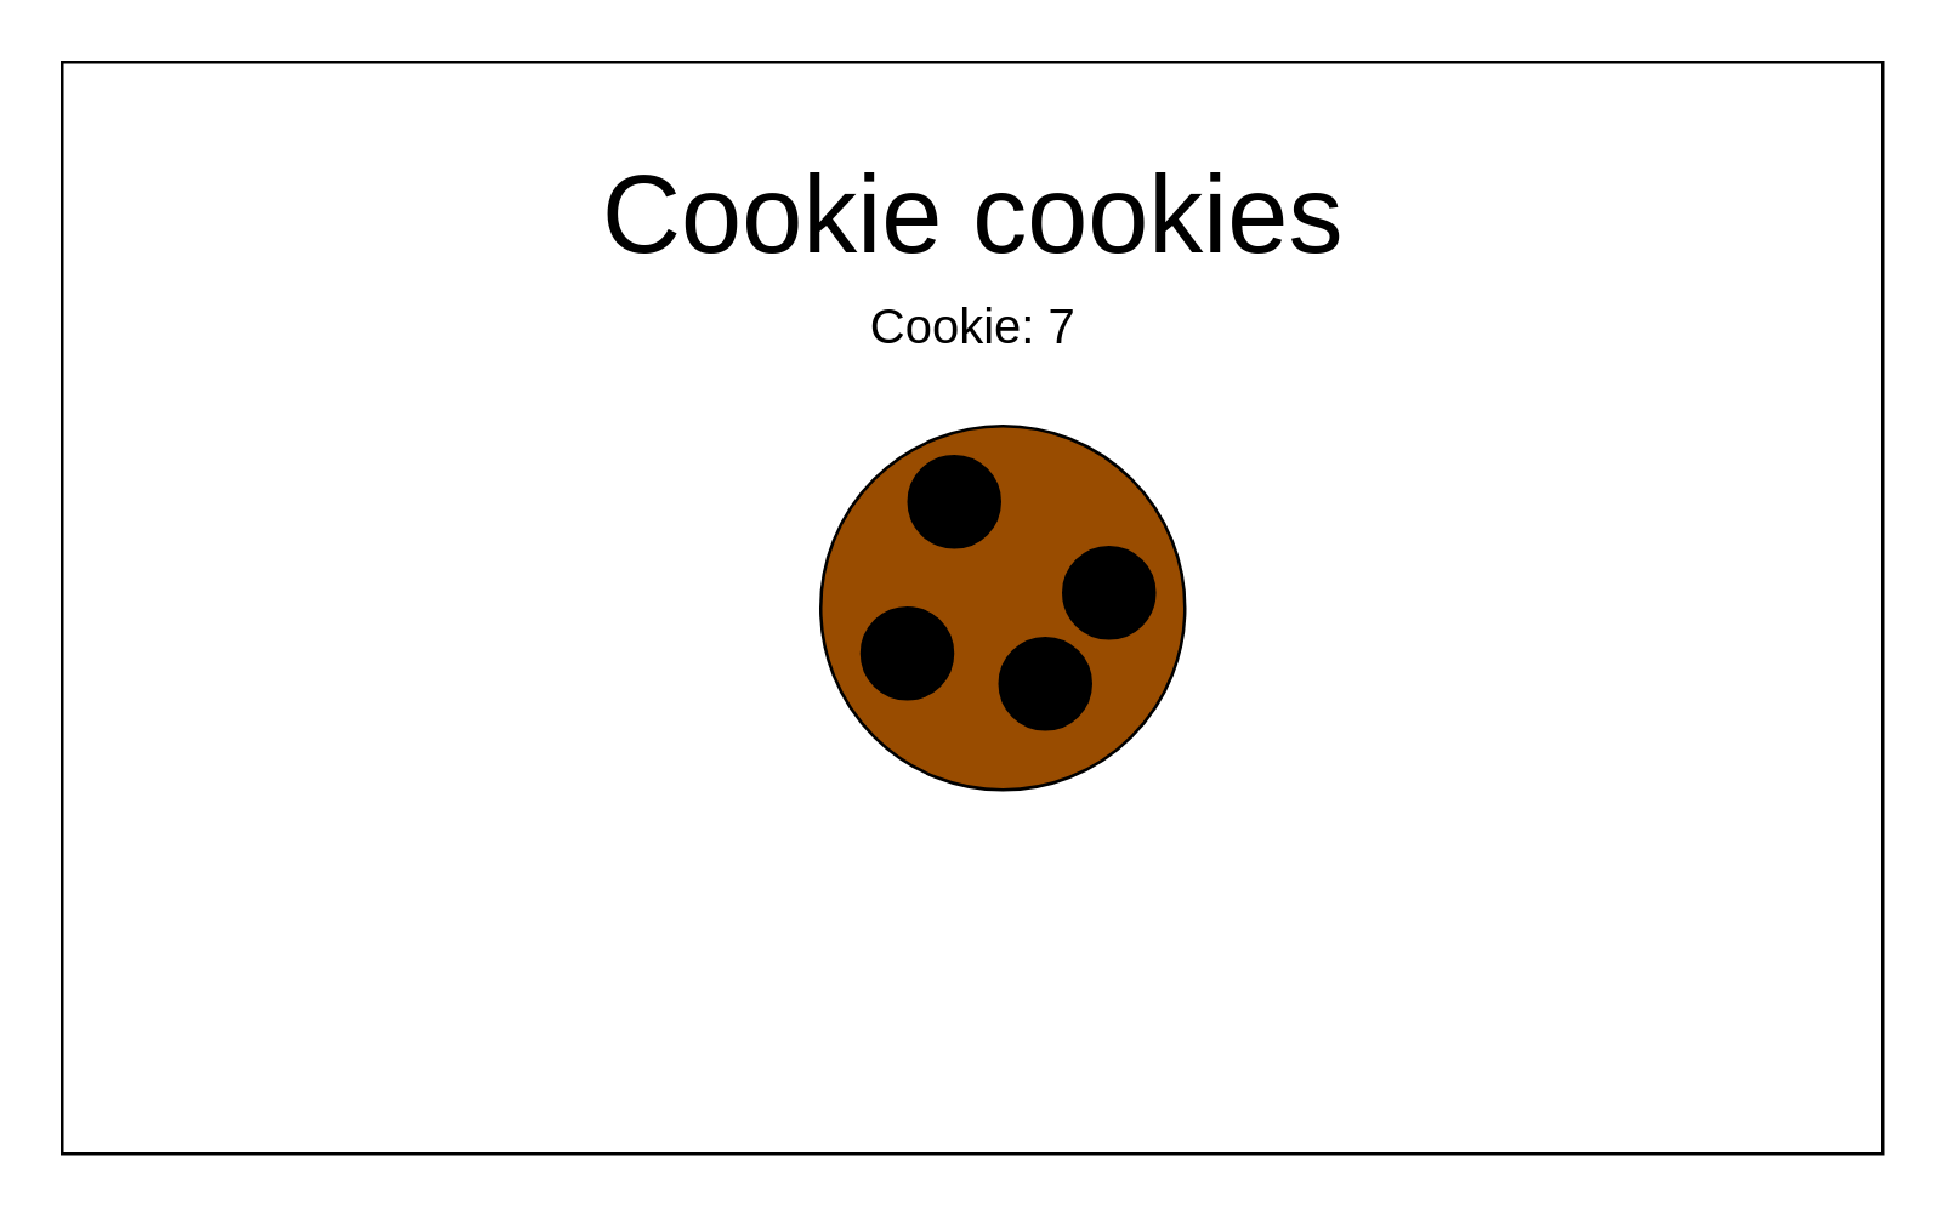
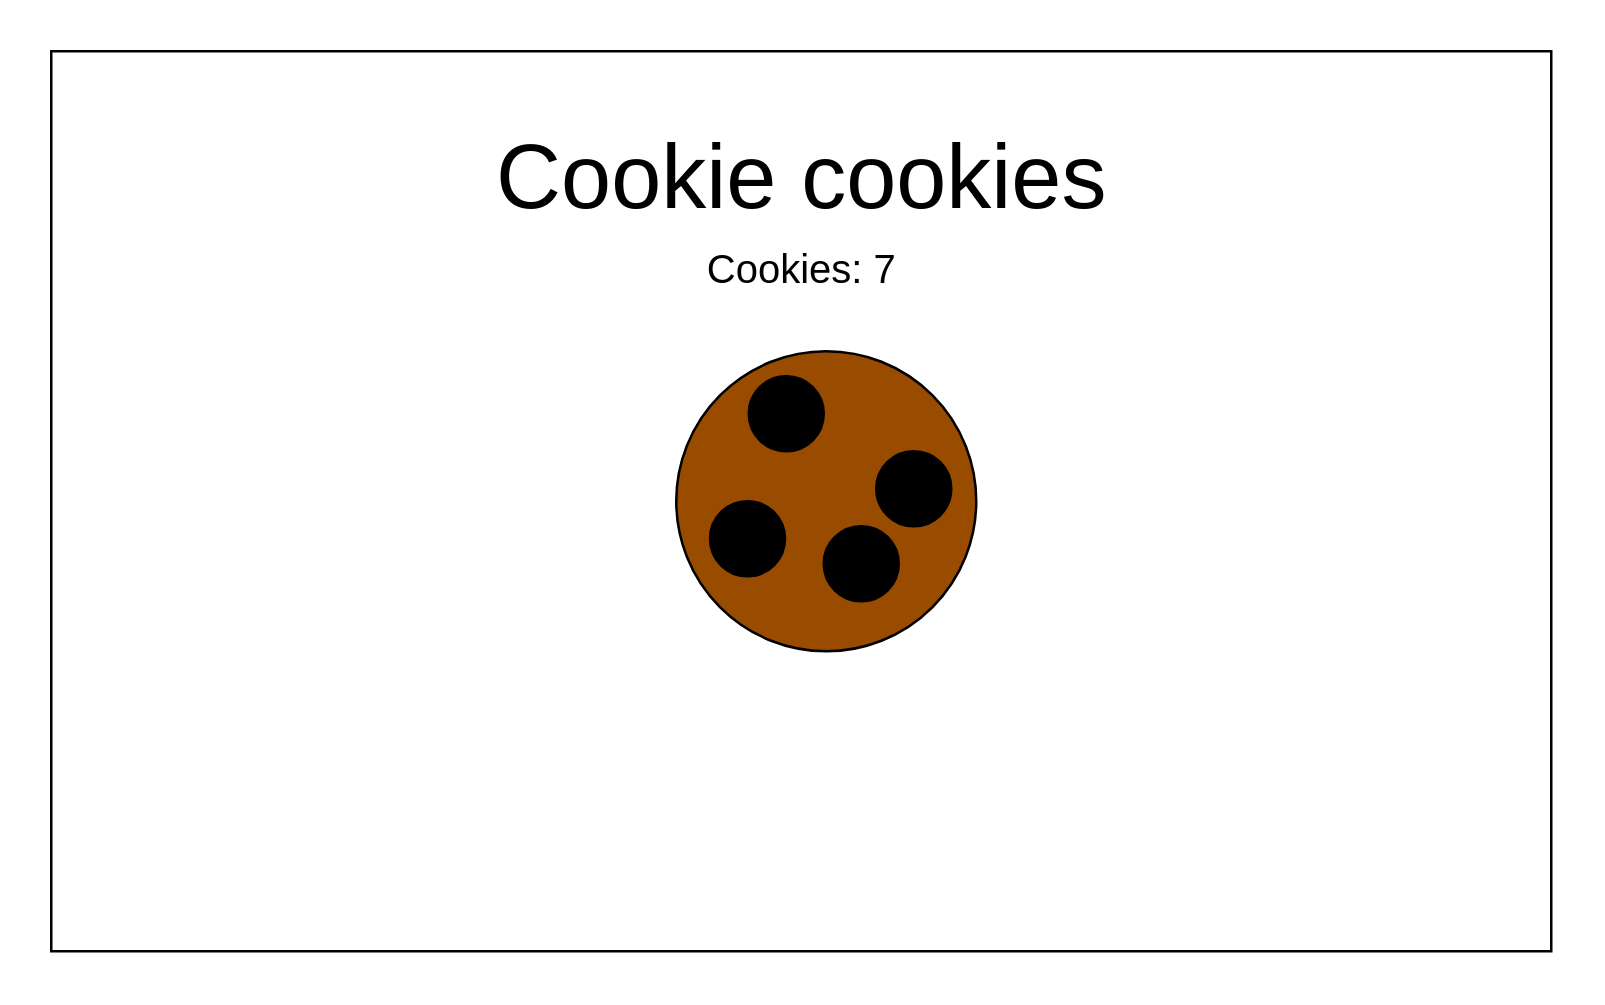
- <mxCell id="8" value="&lt;font size=&quot;3&quot;&gt;Cookie: 7&lt;/font&gt;" style="text;html=1;align=center;verticalAlign=middle;resizable=0;points=[];autosize=1;strokeColor=none;fillColor=none;fontSize=36;" vertex="1" parent="1"><mxGeometry x="275" y="70" width="90" height="60" as="geometry" /></mxCell>
+ <mxCell id="8" value="&lt;font size=&quot;3&quot;&gt;Cookies: 7&lt;/font&gt;" style="text;html=1;align=center;verticalAlign=middle;resizable=0;points=[];autosize=1;strokeColor=none;fillColor=none;fontSize=36;" vertex="1" parent="1"><mxGeometry x="275" y="70" width="90" height="60" as="geometry" /></mxCell>
